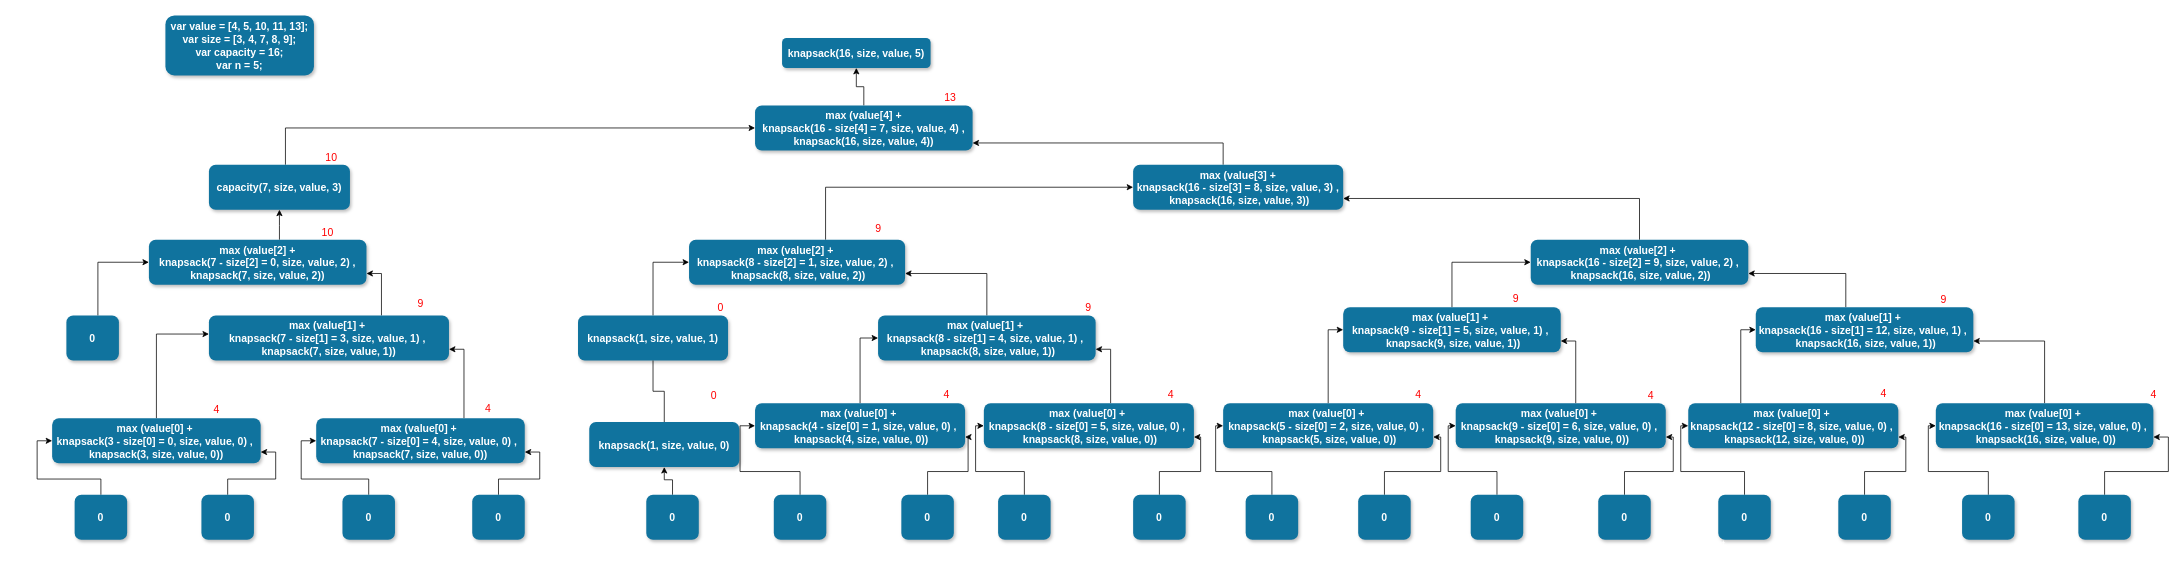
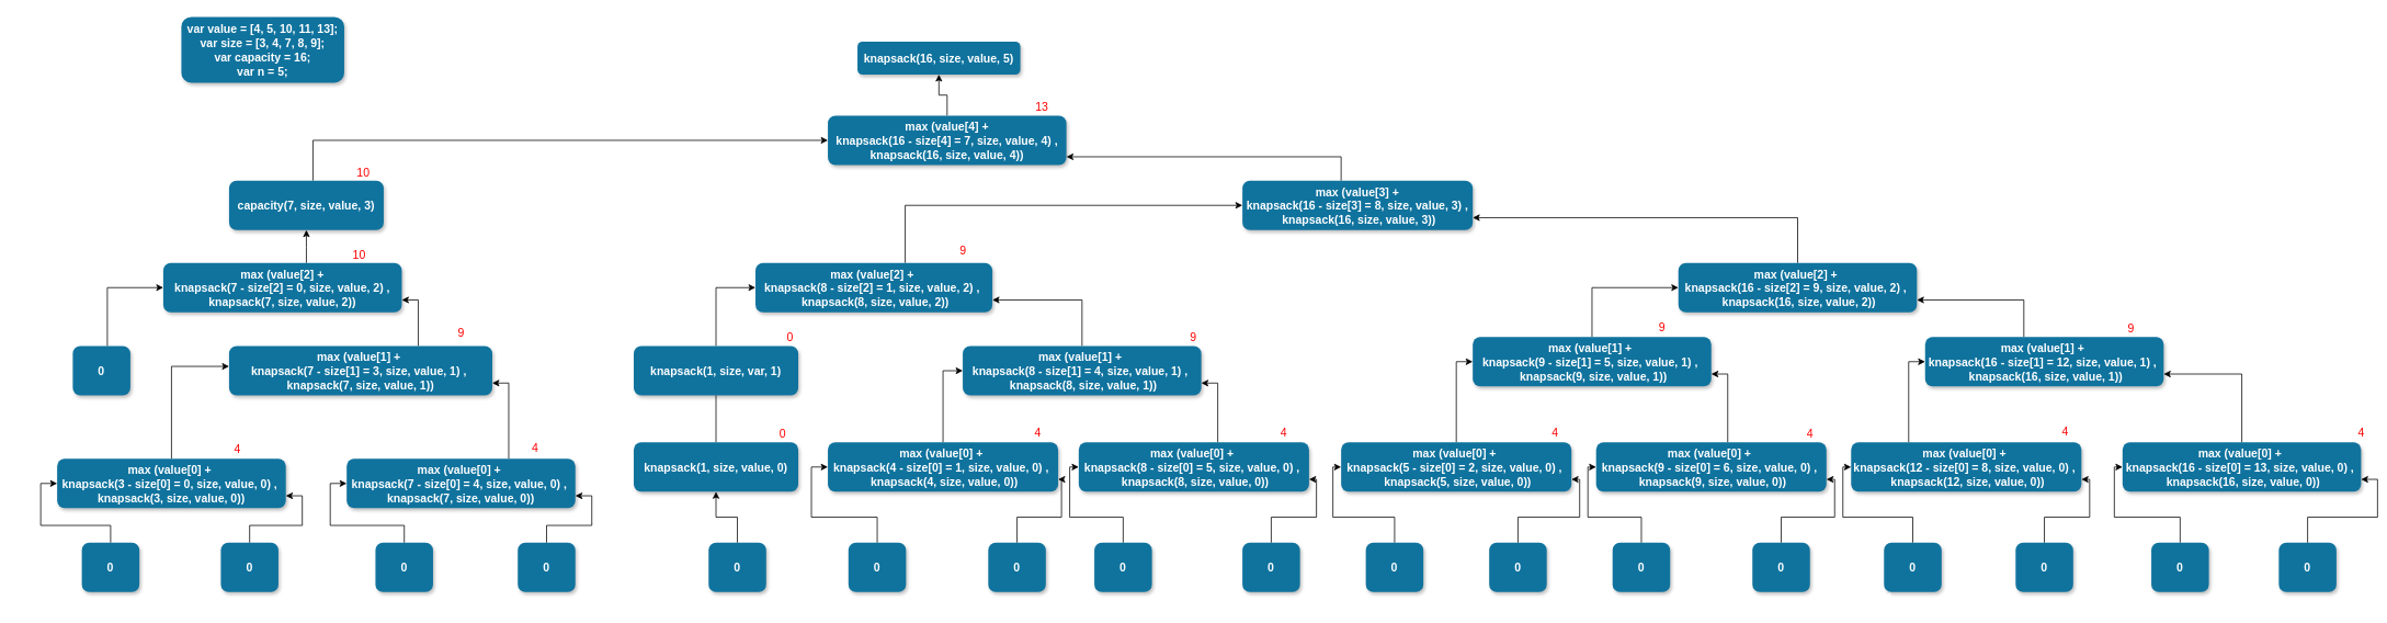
- <mxCell id="55" value="knapsack(1, size, value, 1)" style="rounded=1;fillColor=#10739E;strokeColor=none;shadow=1;gradientColor=none;fontStyle=1;fontColor=#FFFFFF;fontSize=14;" parent="1" vertex="1"><mxGeometry x="770" y="420" width="200" height="60" as="geometry" /></mxCell>
+ <mxCell id="55" value="knapsack(1, size, var, 1)" style="rounded=1;fillColor=#10739E;strokeColor=none;shadow=1;gradientColor=none;fontStyle=1;fontColor=#FFFFFF;fontSize=14;" parent="1" vertex="1"><mxGeometry x="770" y="420" width="200" height="60" as="geometry" /></mxCell>
- <mxCell id="67" value="knapsack(1, size, value, 0)" style="rounded=1;fillColor=#10739E;strokeColor=none;shadow=1;gradientColor=none;fontStyle=1;fontColor=#FFFFFF;fontSize=14;" parent="1" vertex="1"><mxGeometry x="785" y="562" width="200" height="60" as="geometry" /></mxCell>
+ <mxCell id="67" value="knapsack(1, size, value, 0)" style="rounded=1;fillColor=#10739E;strokeColor=none;shadow=1;gradientColor=none;fontStyle=1;fontColor=#FFFFFF;fontSize=14;" parent="1" vertex="1"><mxGeometry x="770" y="537" width="200" height="60" as="geometry" /></mxCell>
